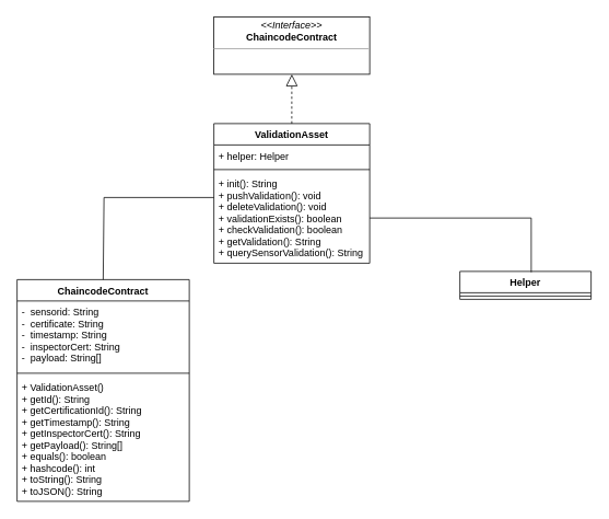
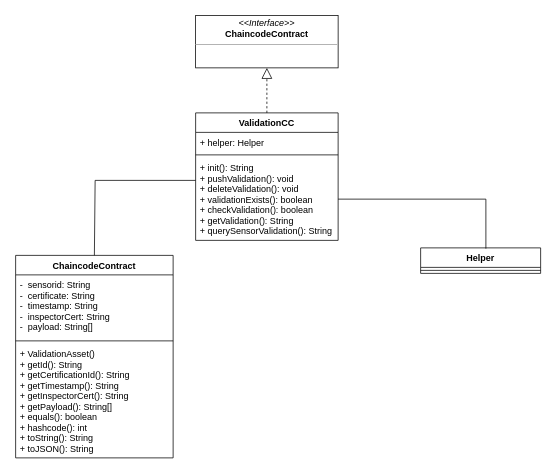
- <mxCell id="6" value="ValidationAsset" style="swimlane;fontStyle=1;align=center;verticalAlign=top;childLayout=stackLayout;horizontal=1;startSize=26;horizontalStack=0;resizeParent=1;resizeParentMax=0;resizeLast=0;collapsible=1;marginBottom=0;" vertex="1" parent="1"><mxGeometry x="260" y="150" width="190" height="170" as="geometry" /></mxCell>
+ <mxCell id="6" value="ValidationCC" style="swimlane;fontStyle=1;align=center;verticalAlign=top;childLayout=stackLayout;horizontal=1;startSize=26;horizontalStack=0;resizeParent=1;resizeParentMax=0;resizeLast=0;collapsible=1;marginBottom=0;" vertex="1" parent="1"><mxGeometry x="260" y="150" width="190" height="170" as="geometry" /></mxCell>
